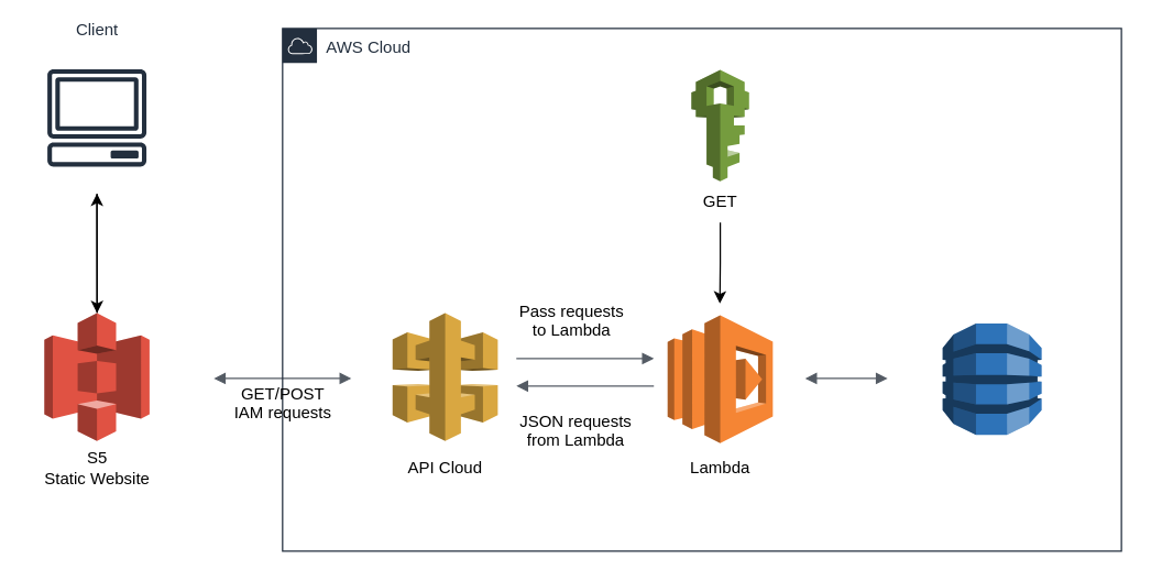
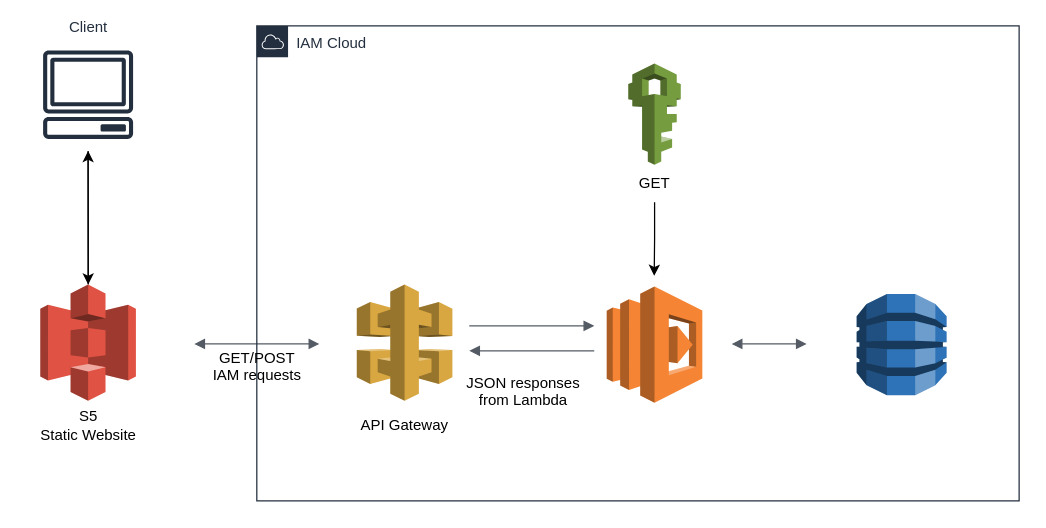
- <mxCell id="9" value="AWS Cloud" style="points=[[0,0],[0.25,0],[0.5,0],[0.75,0],[1,0],[1,0.25],[1,0.5],[1,0.75],[1,1],[0.75,1],[0.5,1],[0.25,1],[0,1],[0,0.75],[0,0.5],[0,0.25]];outlineConnect=0;gradientColor=none;html=1;whiteSpace=wrap;fontSize=12;fontStyle=0;container=1;pointerEvents=0;collapsible=0;recursiveResize=0;shape=mxgraph.aws4.group;grIcon=mxgraph.aws4.group_aws_cloud;strokeColor=#232F3E;fillColor=none;verticalAlign=top;align=left;spacingLeft=30;fontColor=#232F3E;dashed=0;comic=0;" parent="1" vertex="1"><mxGeometry x="205" y="20" width="610" height="380" as="geometry" /></mxCell>
+ <mxCell id="9" value="IAM Cloud" style="points=[[0,0],[0.25,0],[0.5,0],[0.75,0],[1,0],[1,0.25],[1,0.5],[1,0.75],[1,1],[0.75,1],[0.5,1],[0.25,1],[0,1],[0,0.75],[0,0.5],[0,0.25]];outlineConnect=0;gradientColor=none;html=1;whiteSpace=wrap;fontSize=12;fontStyle=0;container=1;pointerEvents=0;collapsible=0;recursiveResize=0;shape=mxgraph.aws4.group;grIcon=mxgraph.aws4.group_aws_cloud;strokeColor=#232F3E;fillColor=none;verticalAlign=top;align=left;spacingLeft=30;fontColor=#232F3E;dashed=0;comic=0;" parent="1" vertex="1"><mxGeometry x="205" y="20" width="610" height="380" as="geometry" /></mxCell>
- <mxCell id="3" value="Client" style="sketch=0;outlineConnect=0;fontColor=#232F3E;gradientColor=none;strokeColor=#232F3E;fillColor=#ffffff;dashed=0;verticalLabelPosition=top;verticalAlign=bottom;align=center;html=1;fontSize=12;fontStyle=0;aspect=fixed;shape=mxgraph.aws4.resourceIcon;resIcon=mxgraph.aws4.client;labelPosition=center;" parent="1" vertex="1"><mxGeometry x="25" y="30" width="90" height="110" as="geometry" /></mxCell>
+ <mxCell id="3" value="Client" style="sketch=0;outlineConnect=0;fontColor=#232F3E;gradientColor=none;strokeColor=#232F3E;fillColor=#ffffff;dashed=0;verticalLabelPosition=top;verticalAlign=bottom;align=center;html=1;fontSize=12;fontStyle=0;aspect=fixed;shape=mxgraph.aws4.resourceIcon;resIcon=mxgraph.aws4.client;labelPosition=center;" parent="1" vertex="1"><mxGeometry x="25" y="30" width="90" height="90" as="geometry" /></mxCell>
- <mxCell id="14" value="&lt;div&gt;Pass requests &lt;br&gt;&lt;/div&gt;&lt;div&gt;to Lambda&lt;/div&gt;&lt;div&gt;&lt;br&gt;&lt;/div&gt;" style="text;html=1;resizable=0;autosize=1;align=center;verticalAlign=middle;points=[];fillColor=none;strokeColor=none;rounded=0;" parent="9" vertex="1"><mxGeometry x="160" y="190" width="100" height="60" as="geometry" /></mxCell>
- <mxCell id="15" value="&lt;div&gt;JSON requests&lt;/div&gt;&lt;div&gt;from Lambda&lt;/div&gt;&lt;div&gt;&lt;br&gt;&lt;/div&gt;" style="text;html=1;resizable=0;autosize=1;align=center;verticalAlign=middle;points=[];fillColor=none;strokeColor=none;rounded=0;" parent="9" vertex="1"><mxGeometry x="153.25" y="270" width="120" height="60" as="geometry" /></mxCell>
+ <mxCell id="15" value="&lt;div&gt;JSON responses&lt;/div&gt;&lt;div&gt;from Lambda&lt;/div&gt;&lt;div&gt;&lt;br&gt;&lt;/div&gt;" style="text;html=1;resizable=0;autosize=1;align=center;verticalAlign=middle;points=[];fillColor=none;strokeColor=none;rounded=0;" parent="9" vertex="1"><mxGeometry x="153.25" y="270" width="120" height="60" as="geometry" /></mxCell>
- <mxCell id="11" value="&lt;div&gt;API Cloud&lt;/div&gt;" style="text;html=1;resizable=0;autosize=1;align=center;verticalAlign=middle;points=[];fillColor=none;strokeColor=none;rounded=0;" parent="9" vertex="1"><mxGeometry x="73.25" y="305" width="90" height="30" as="geometry" /></mxCell>
+ <mxCell id="11" value="&lt;div&gt;API Gateway&lt;/div&gt;" style="text;html=1;resizable=0;autosize=1;align=center;verticalAlign=middle;points=[];fillColor=none;strokeColor=none;rounded=0;" parent="9" vertex="1"><mxGeometry x="73.25" y="305" width="90" height="30" as="geometry" /></mxCell>
- <mxCell id="12" value="Lambda" style="text;html=1;resizable=0;autosize=1;align=center;verticalAlign=middle;points=[];fillColor=none;strokeColor=none;rounded=0;" parent="9" vertex="1"><mxGeometry x="283.25" y="305" width="70" height="30" as="geometry" /></mxCell>
